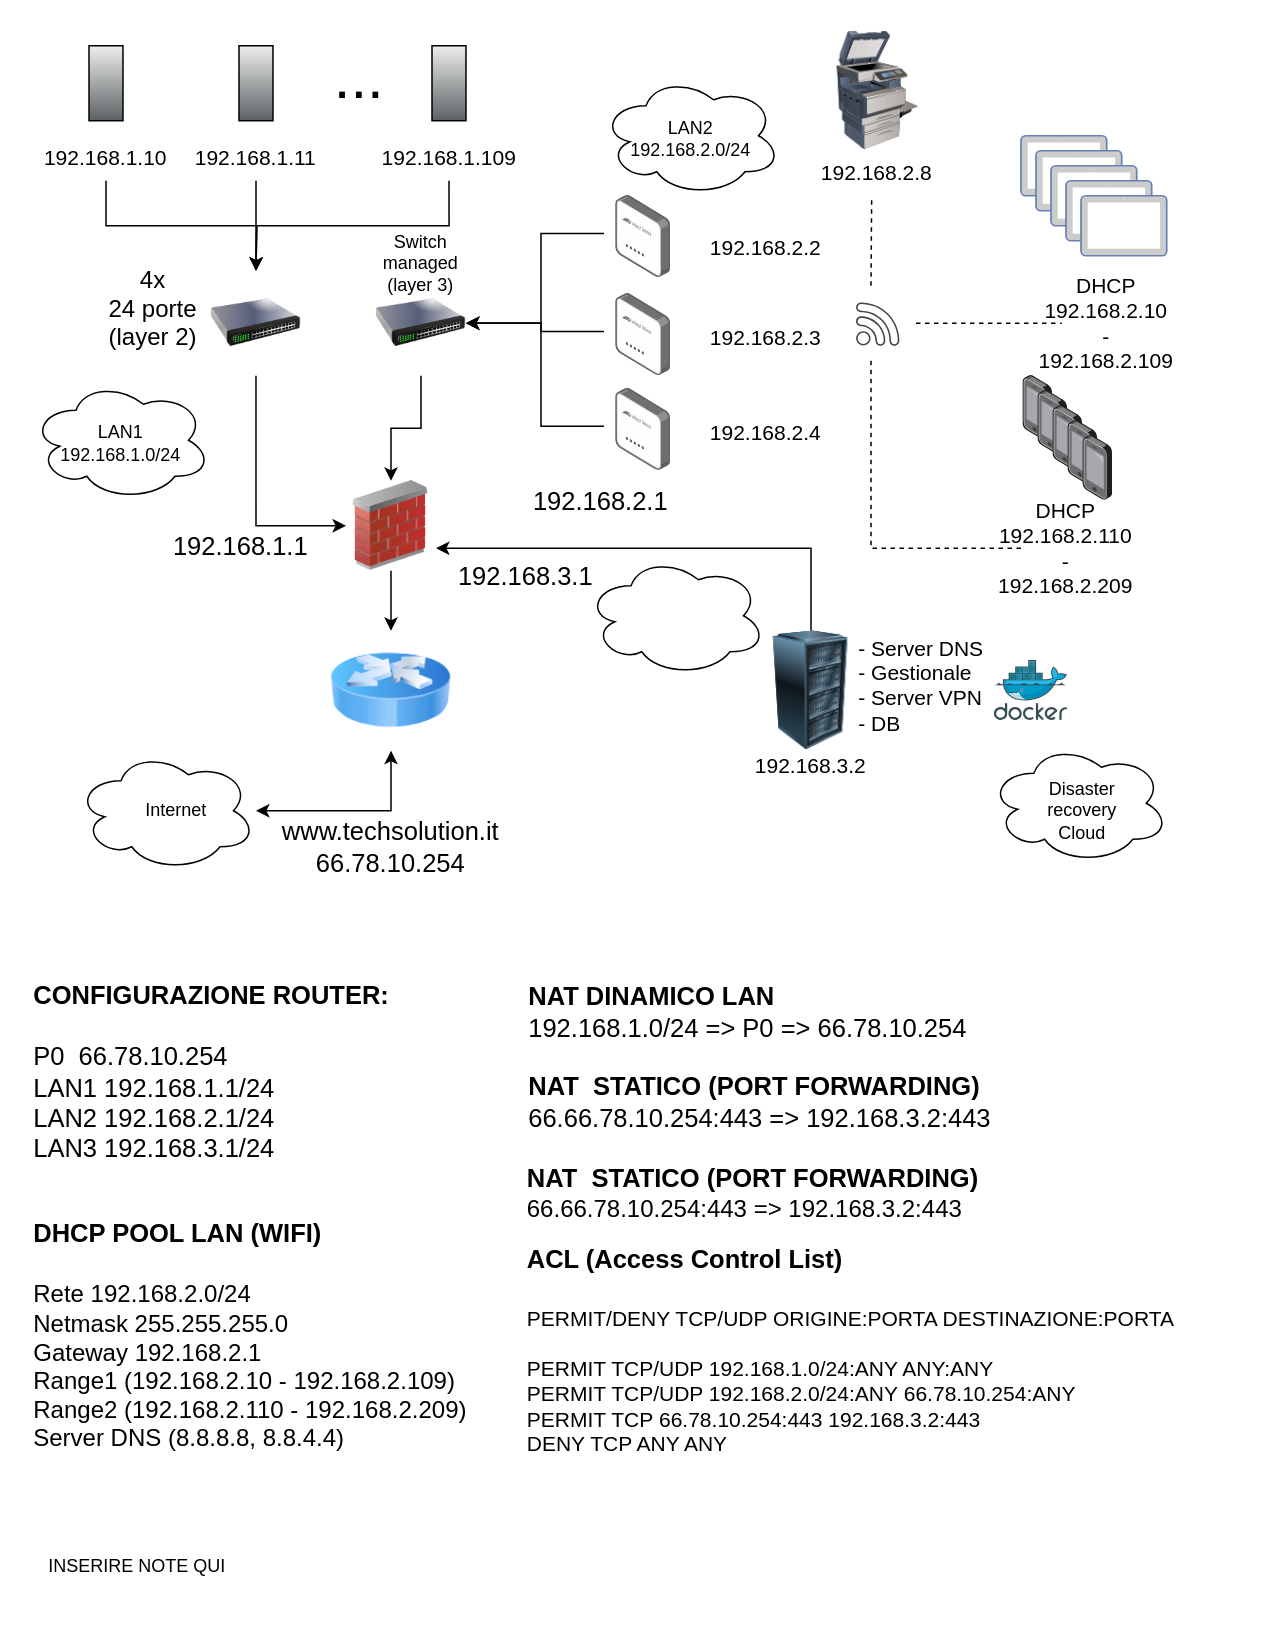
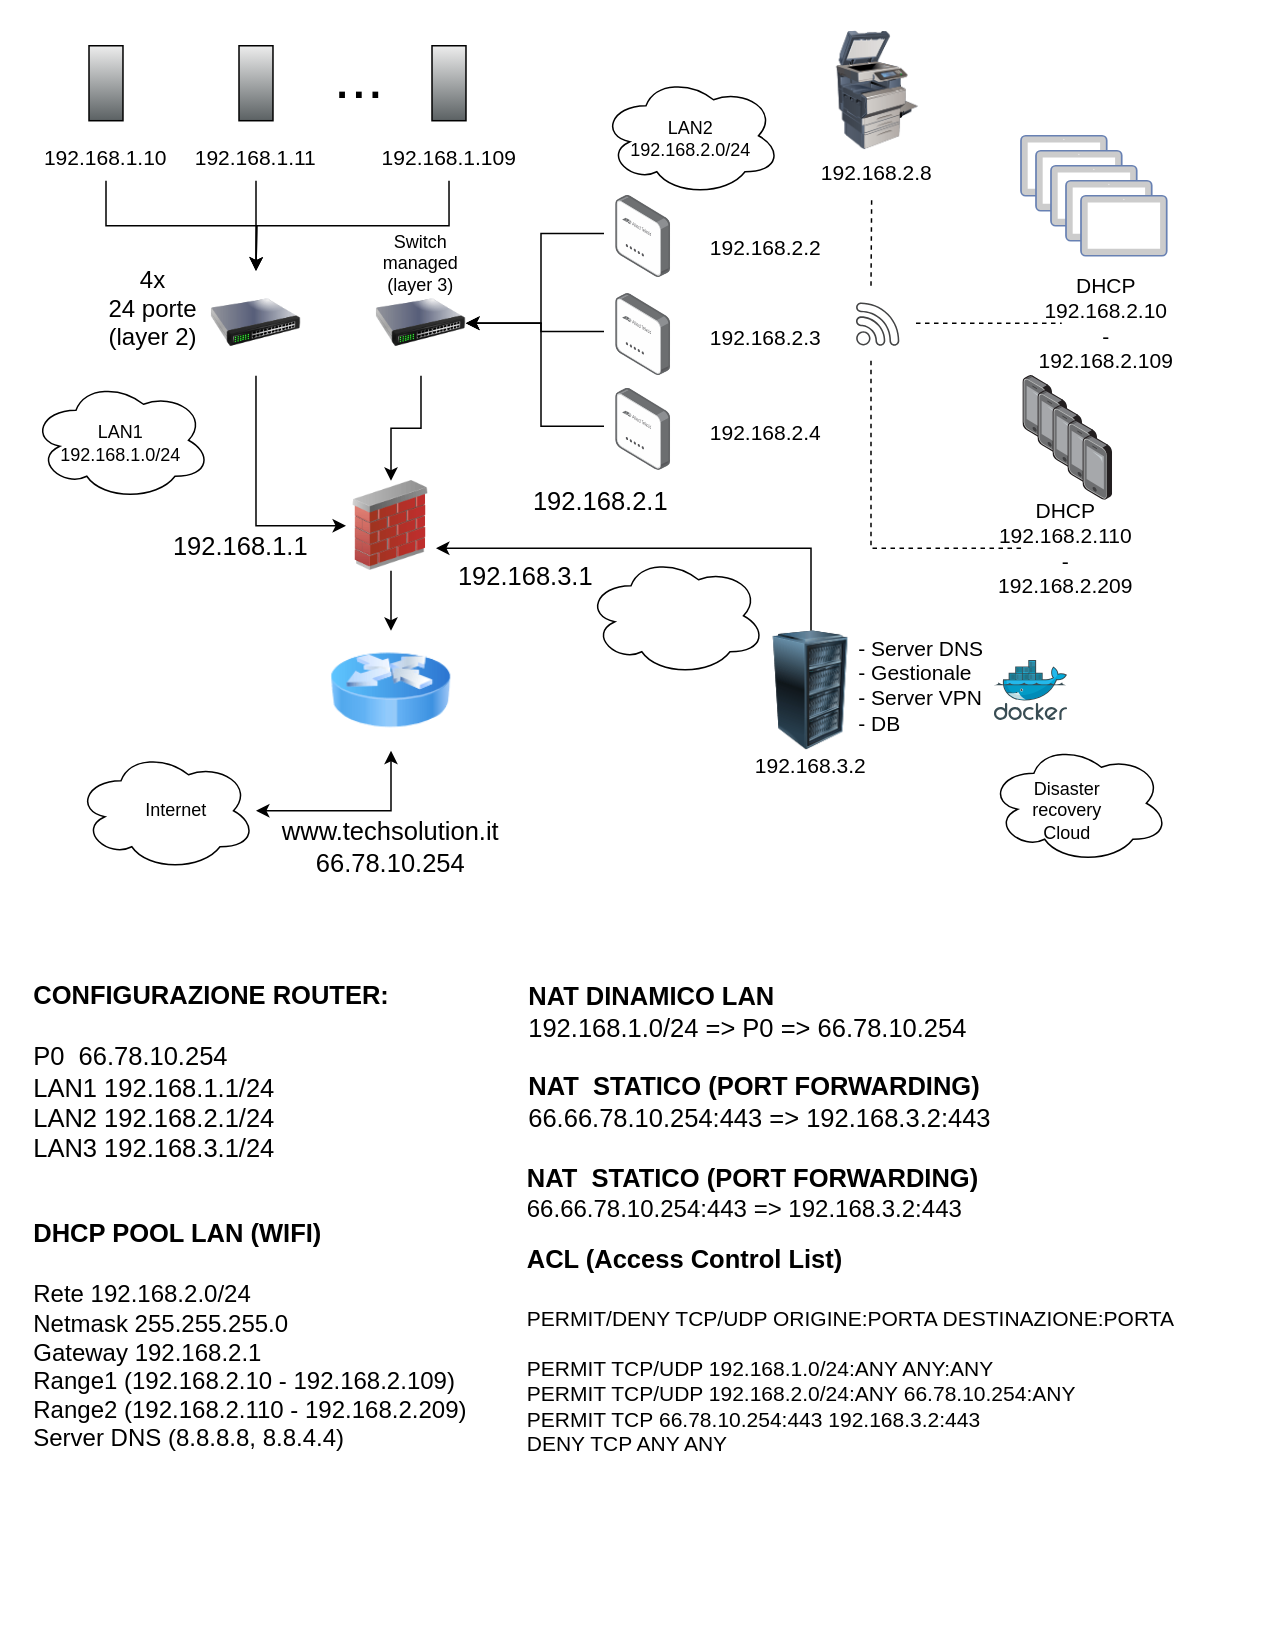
- <mxCell id="73" value="Disaster recovery Cloud" style="text;html=1;align=center;verticalAlign=middle;whiteSpace=wrap;rounded=0;" vertex="1" parent="1"><mxGeometry x="691.43" y="525" width="60" height="30" as="geometry" /></mxCell>
+ <mxCell id="73" value="Disaster recovery Cloud" style="text;html=1;align=center;verticalAlign=middle;whiteSpace=wrap;rounded=0;" vertex="1" parent="1"><mxGeometry x="681.43" y="525" width="60" height="30" as="geometry" /></mxCell>
- <mxCell id="71" value="INSERIRE NOTE QUI" style="text;whiteSpace=wrap;html=1;" vertex="1" parent="1"><mxGeometry x="30" y="1030" width="210" height="40" as="geometry" /></mxCell>
